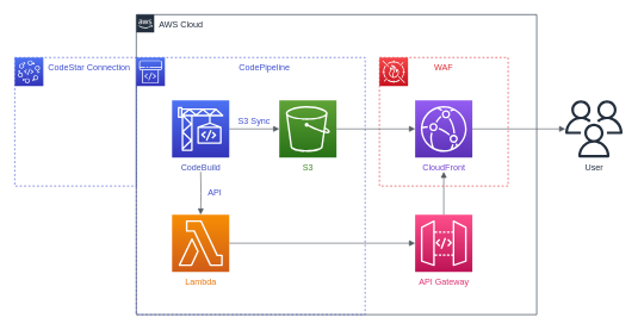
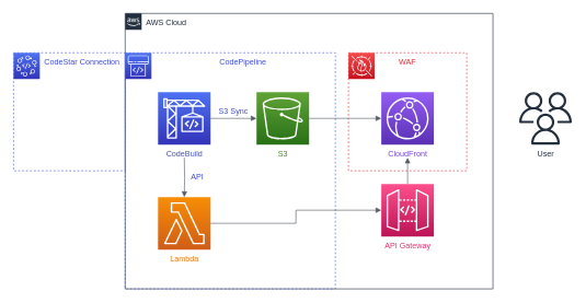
- <mxCell id="22" value="" style="edgeStyle=orthogonalEdgeStyle;html=1;endArrow=block;elbow=vertical;startArrow=none;endFill=1;strokeColor=#545B64;rounded=0;fontColor=#de2d34;exitX=1;exitY=0.5;exitDx=0;exitDy=0;exitPerimeter=0;" parent="1" source="8" target="21" edge="1"><mxGeometry width="100" relative="1" as="geometry"><mxPoint x="760" y="340" as="sourcePoint" /><mxPoint x="860" y="340" as="targetPoint" /></mxGeometry></mxCell>
- <mxCell id="11" value="&lt;font color=&quot;#df3372&quot;&gt;API Gateway&lt;/font&gt;" style="sketch=0;points=[[0,0,0],[0.25,0,0],[0.5,0,0],[0.75,0,0],[1,0,0],[0,1,0],[0.25,1,0],[0.5,1,0],[0.75,1,0],[1,1,0],[0,0.25,0],[0,0.5,0],[0,0.75,0],[1,0.25,0],[1,0.5,0],[1,0.75,0]];outlineConnect=0;fontColor=#232F3E;gradientColor=#FF4F8B;gradientDirection=north;fillColor=#BC1356;strokeColor=#ffffff;dashed=0;verticalLabelPosition=bottom;verticalAlign=top;align=center;html=1;fontSize=12;fontStyle=0;aspect=fixed;shape=mxgraph.aws4.resourceIcon;resIcon=mxgraph.aws4.api_gateway;" parent="3" vertex="1"><mxGeometry x="390" y="280" width="80" height="80" as="geometry" /></mxCell>
+ <mxCell id="11" value="&lt;font color=&quot;#df3372&quot;&gt;API Gateway&lt;/font&gt;" style="sketch=0;points=[[0,0,0],[0.25,0,0],[0.5,0,0],[0.75,0,0],[1,0,0],[0,1,0],[0.25,1,0],[0.5,1,0],[0.75,1,0],[1,1,0],[0,0.25,0],[0,0.5,0],[0,0.75,0],[1,0.25,0],[1,0.5,0],[1,0.75,0]];outlineConnect=0;fontColor=#232F3E;gradientColor=#FF4F8B;gradientDirection=north;fillColor=#BC1356;strokeColor=#ffffff;dashed=0;verticalLabelPosition=bottom;verticalAlign=top;align=center;html=1;fontSize=12;fontStyle=0;aspect=fixed;shape=mxgraph.aws4.resourceIcon;resIcon=mxgraph.aws4.api_gateway;" parent="3" vertex="1"><mxGeometry x="390" y="260" width="80" height="80" as="geometry" /></mxCell>
